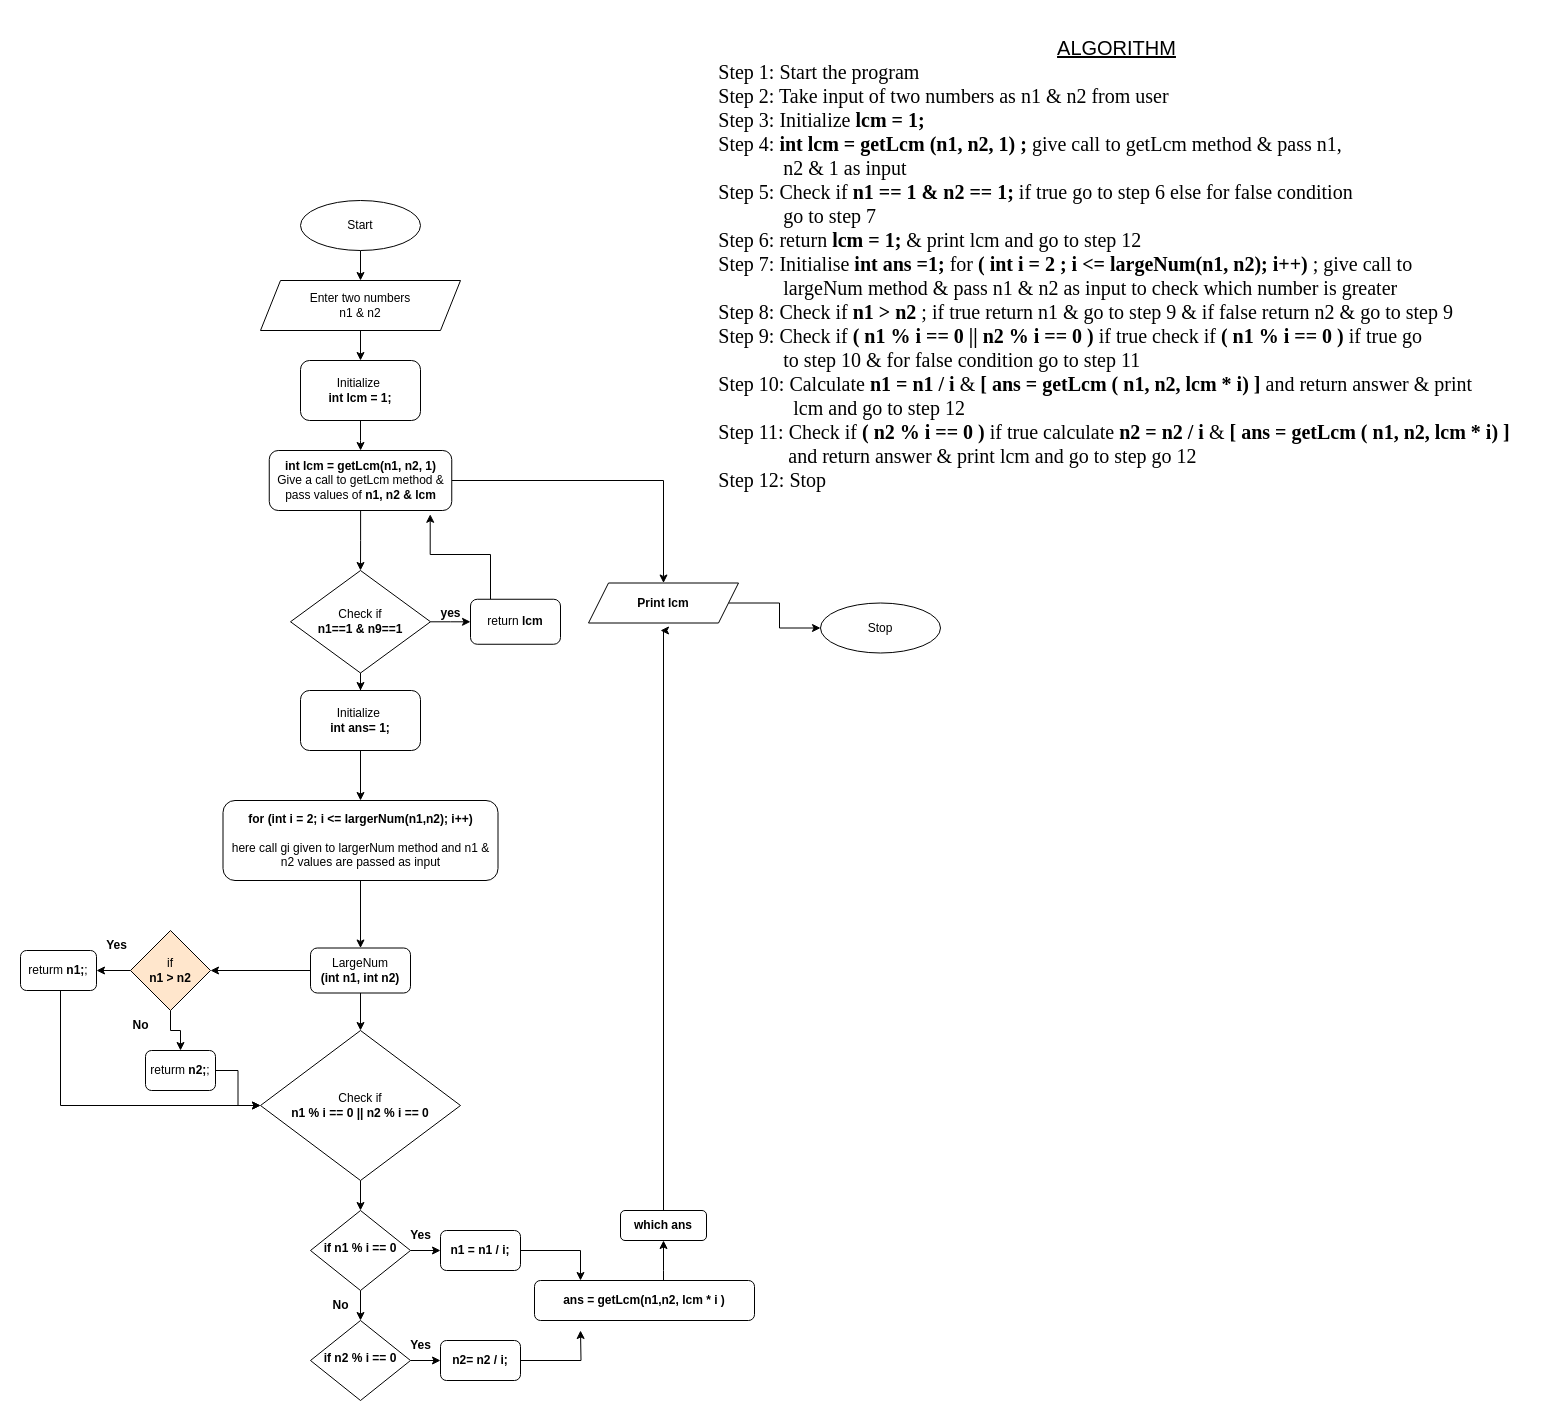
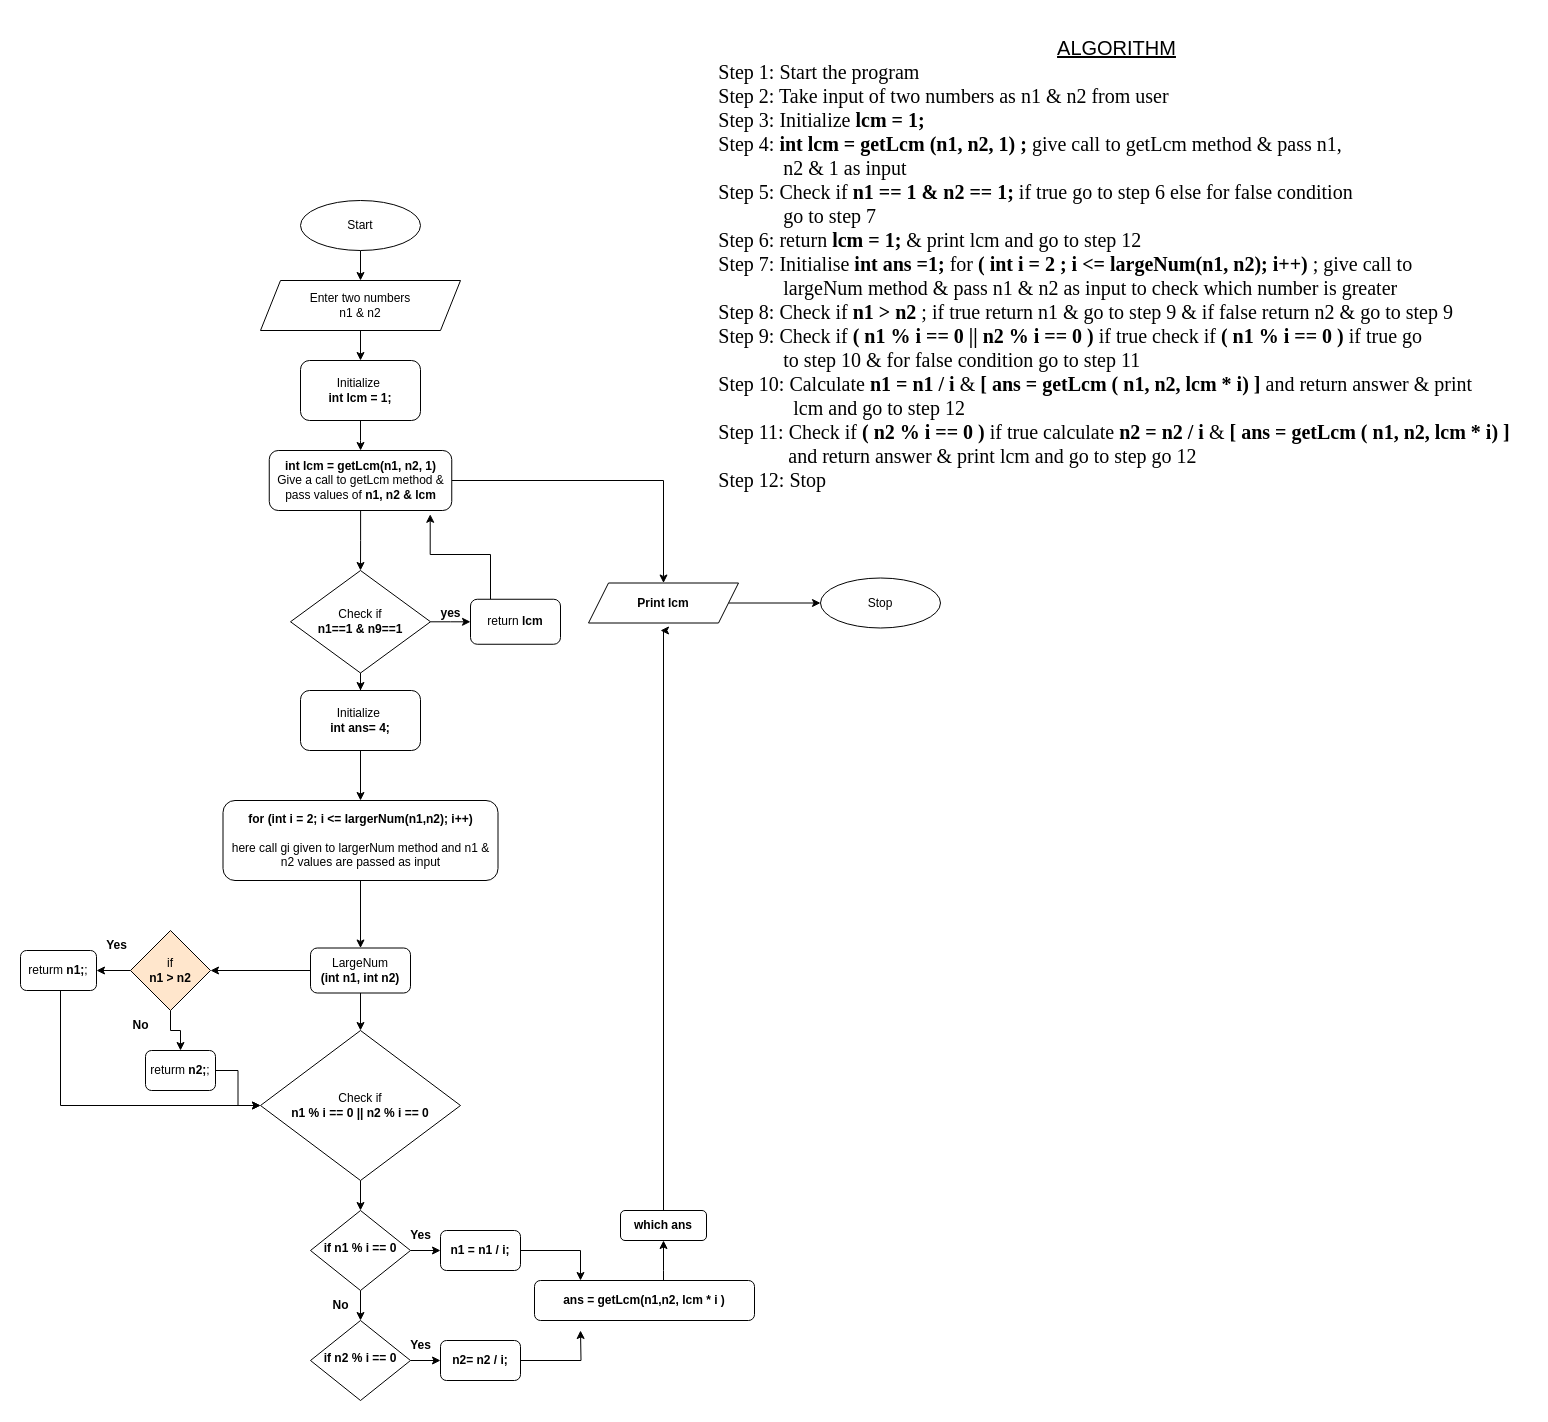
- <mxCell id="6" value="Stop" style="ellipse;whiteSpace=wrap;html=1;" parent="1" vertex="1"><mxGeometry x="820" y="602.5" width="120" height="50" as="geometry" /></mxCell>
+ <mxCell id="6" value="Stop" style="ellipse;whiteSpace=wrap;html=1;" parent="1" vertex="1"><mxGeometry x="820" y="577.5" width="120" height="50" as="geometry" /></mxCell>
- <mxCell id="55" value="Initialize&amp;nbsp;&lt;b&gt;&lt;br&gt;int ans= 1;&lt;/b&gt;" style="rounded=1;whiteSpace=wrap;html=1;" parent="1" vertex="1"><mxGeometry x="300" y="690" width="120" height="60" as="geometry" /></mxCell>
+ <mxCell id="55" value="Initialize&amp;nbsp;&lt;b&gt;&lt;br&gt;int ans= 4;&lt;/b&gt;" style="rounded=1;whiteSpace=wrap;html=1;" parent="1" vertex="1"><mxGeometry x="300" y="690" width="120" height="60" as="geometry" /></mxCell>
